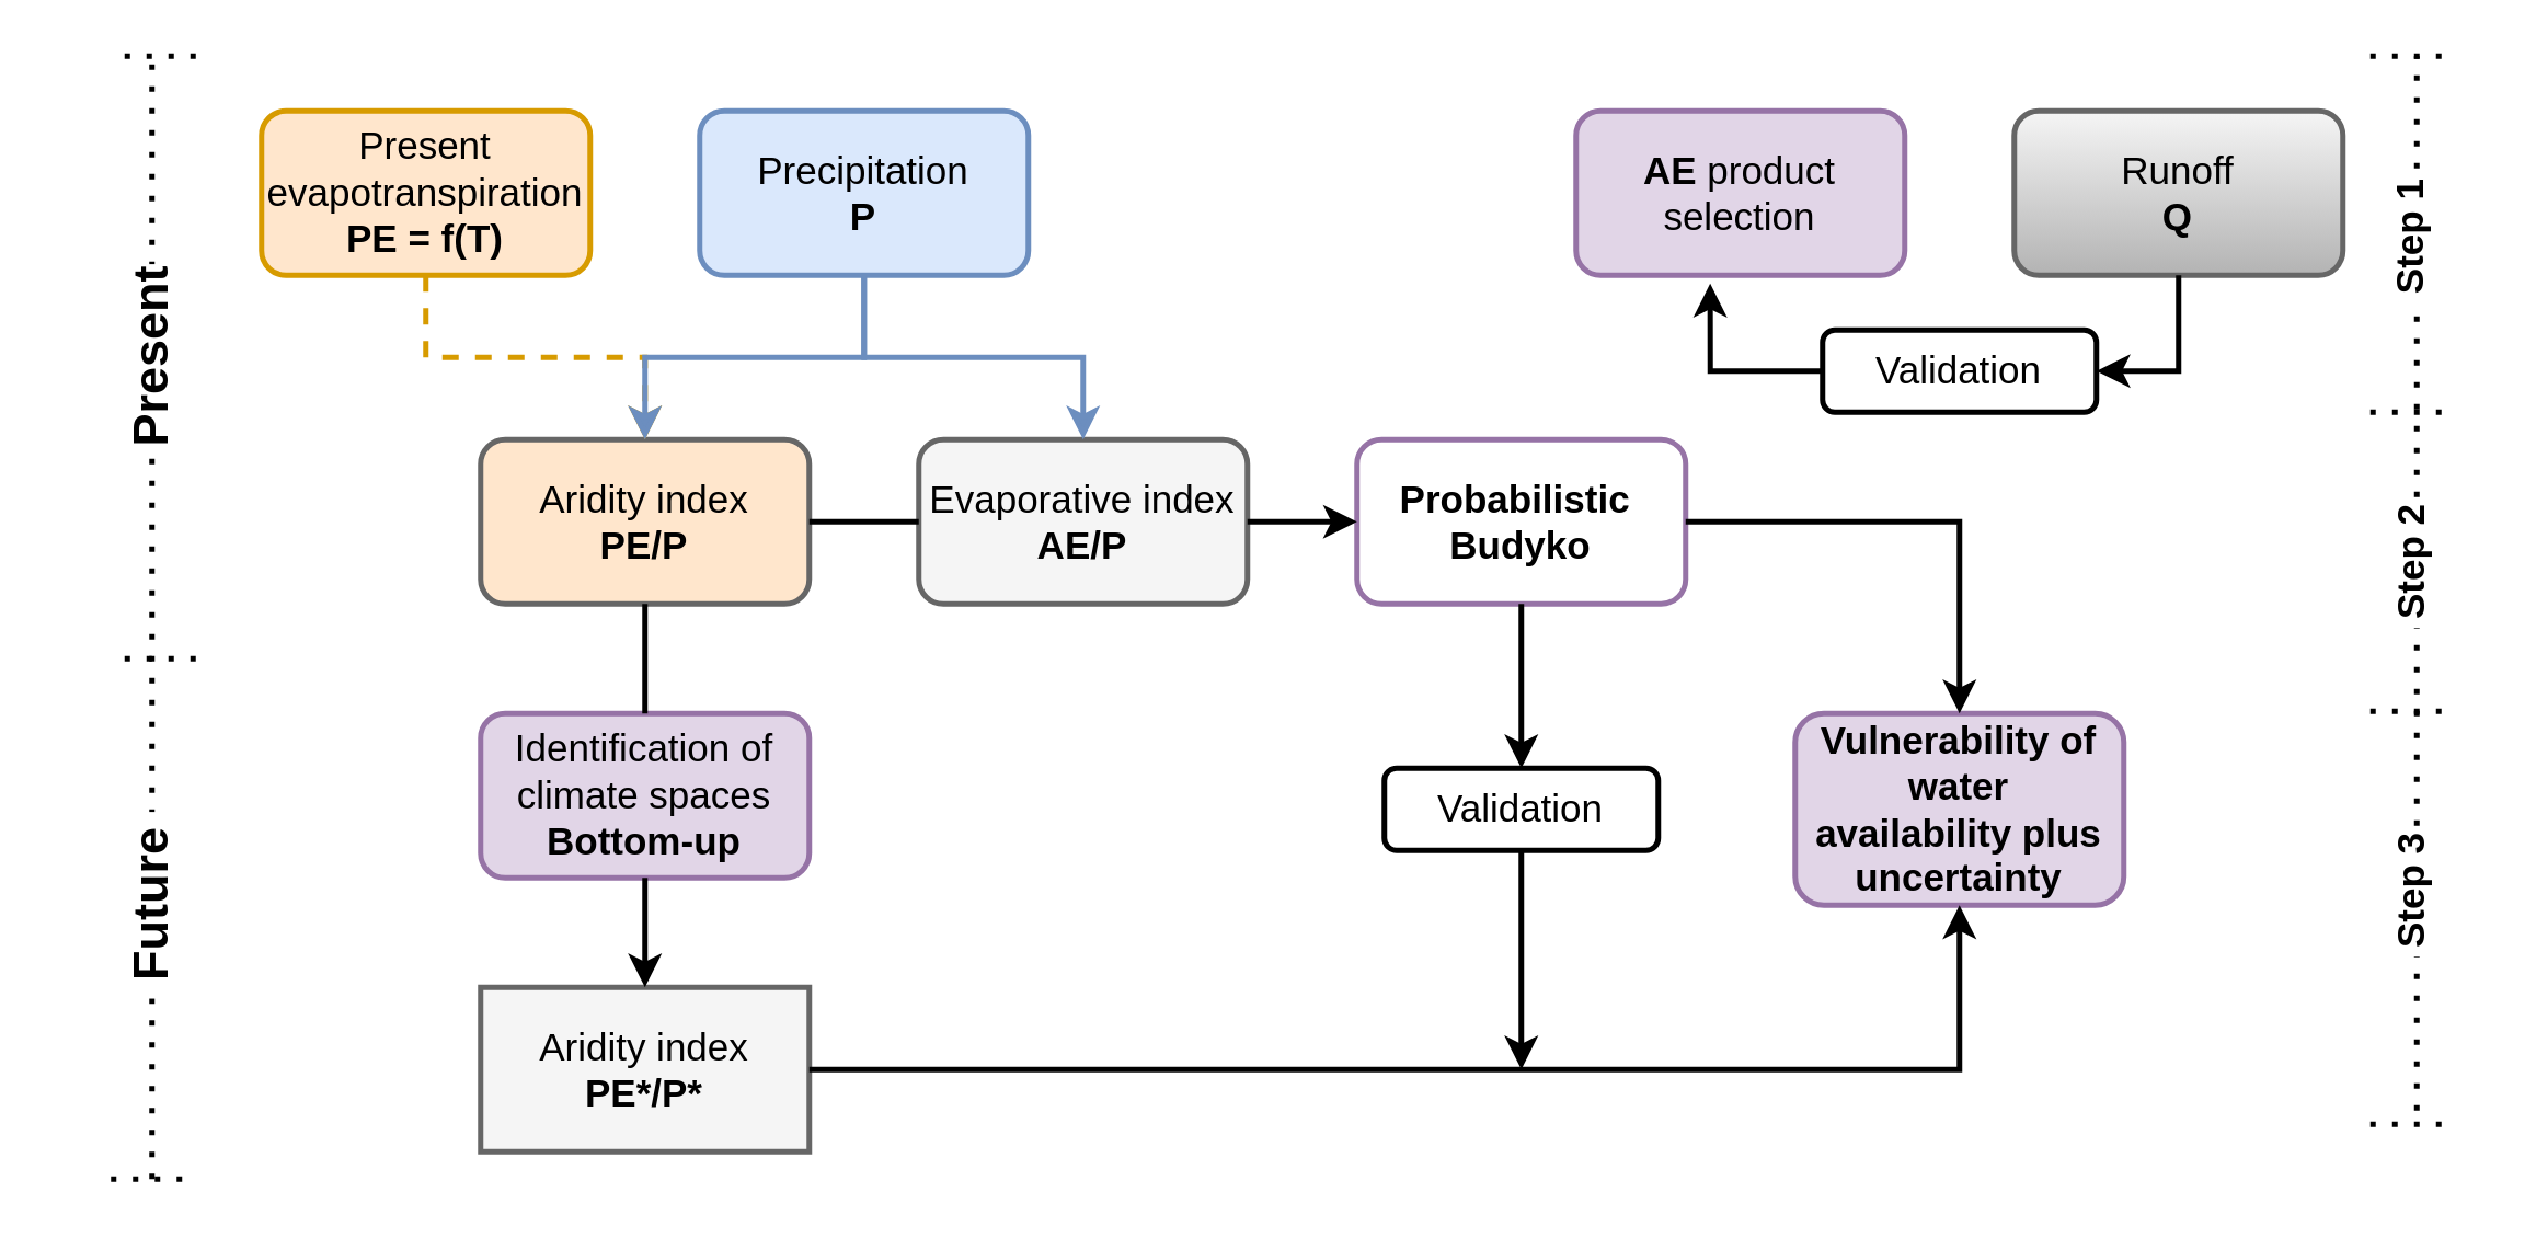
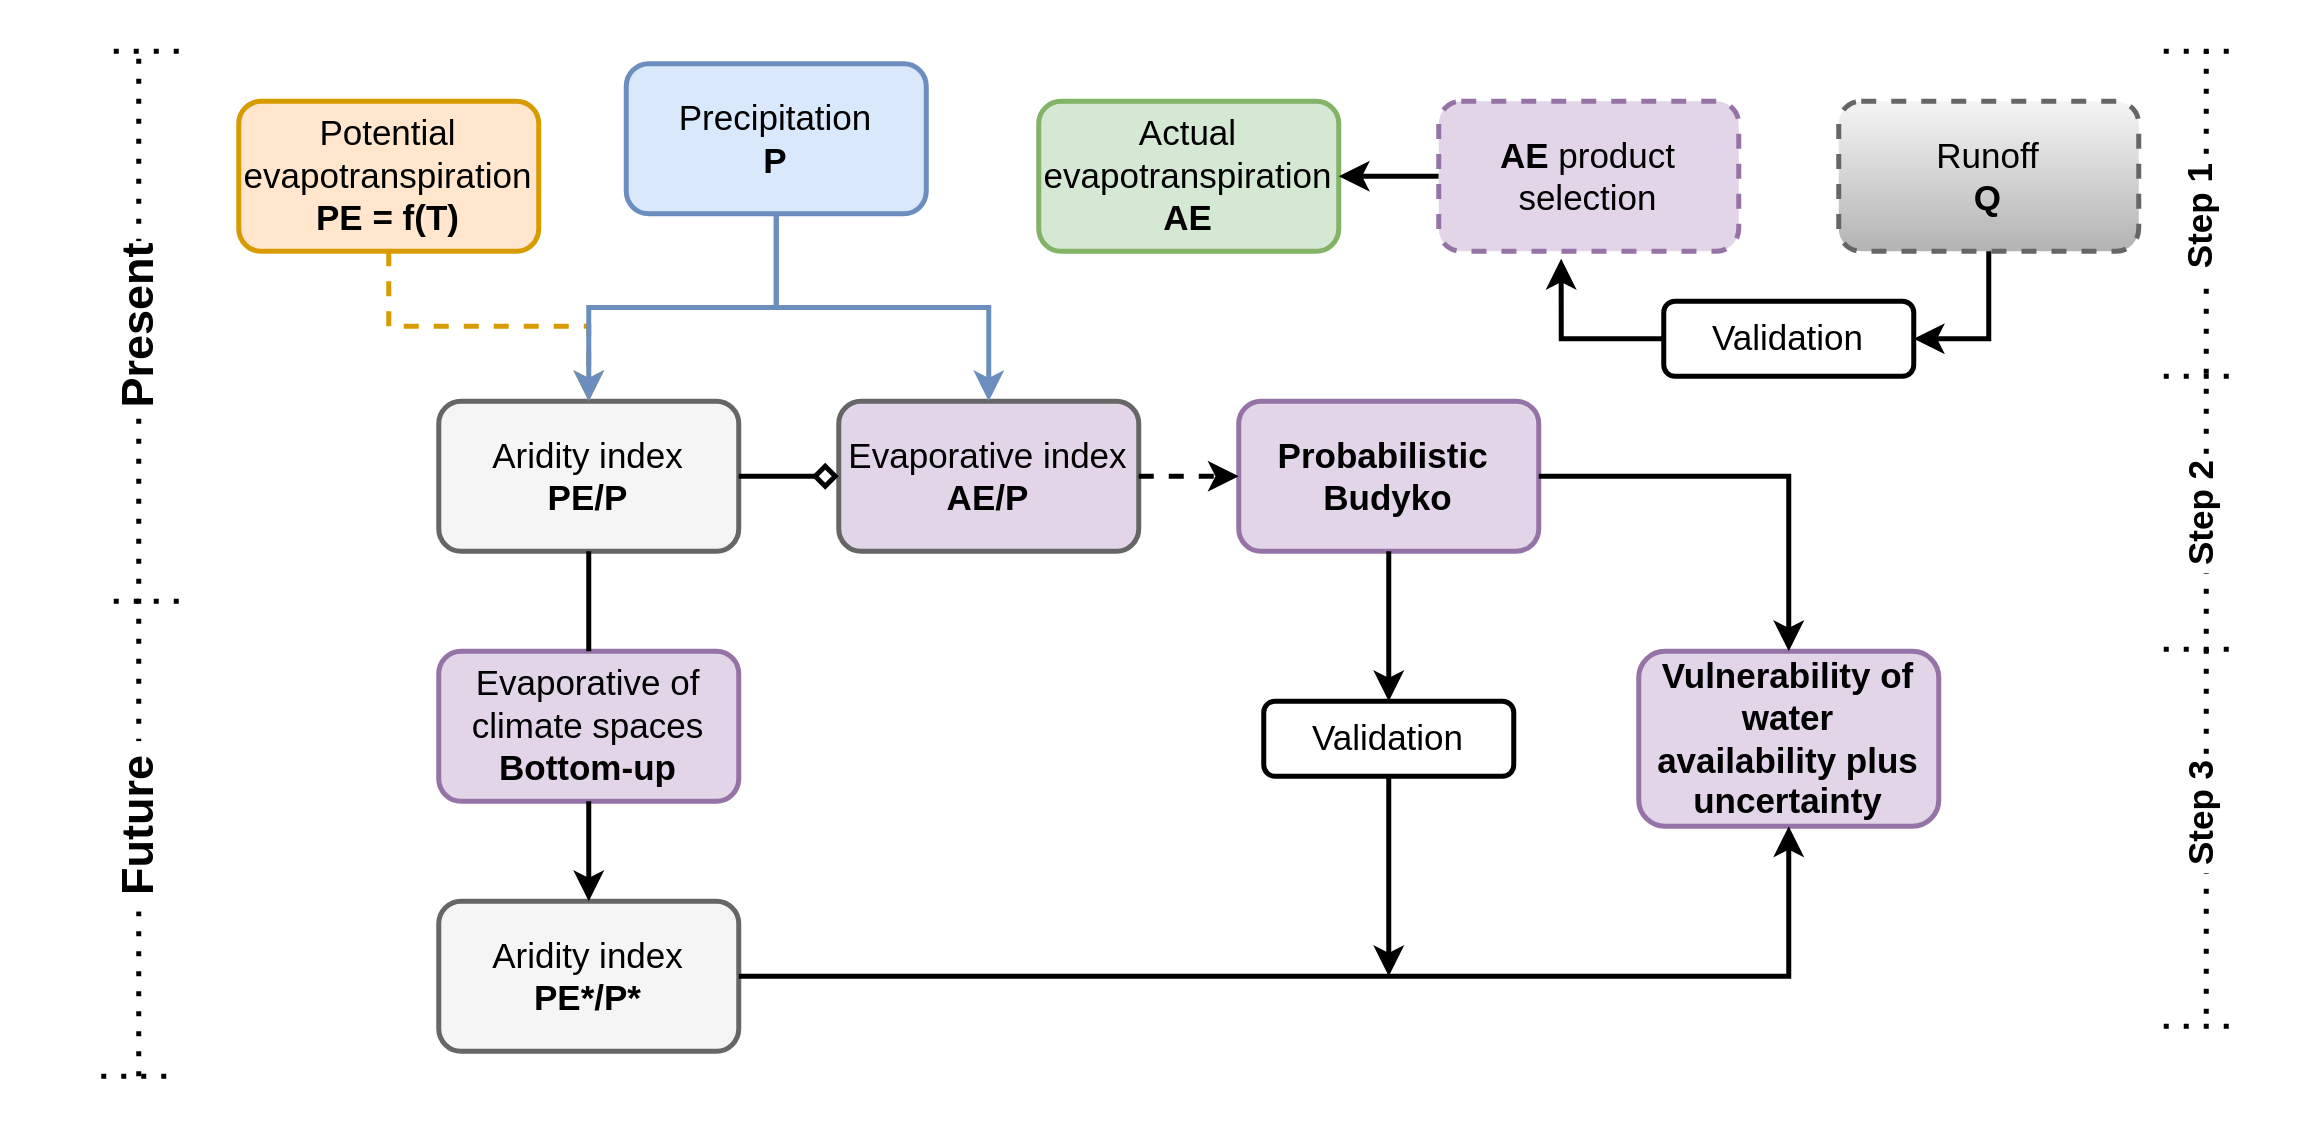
- <mxCell id="3" value="Present evapotranspiration&lt;br style=&quot;font-size: 14px&quot;&gt;&lt;b&gt;PE = f(T)&lt;/b&gt;" style="rounded=1;whiteSpace=wrap;html=1;strokeWidth=2;fillColor=#ffe6cc;strokeColor=#d79b00;fontSize=14;fontFamily=Helvetica;" vertex="1" parent="2"><mxGeometry x="55" y="20" width="120" height="60" as="geometry" /></mxCell>
+ <mxCell id="3" value="Potential evapotranspiration&lt;br style=&quot;font-size: 14px&quot;&gt;&lt;b&gt;PE = f(T)&lt;/b&gt;" style="rounded=1;whiteSpace=wrap;html=1;strokeWidth=2;fillColor=#ffe6cc;strokeColor=#d79b00;fontSize=14;fontFamily=Helvetica;" vertex="1" parent="2"><mxGeometry x="55" y="20" width="120" height="60" as="geometry" /></mxCell>
- <mxCell id="4" value="Precipitation&lt;br style=&quot;font-size: 14px&quot;&gt;&lt;b&gt;P&lt;/b&gt;" style="rounded=1;whiteSpace=wrap;html=1;strokeWidth=2;fillColor=#dae8fc;strokeColor=#6c8ebf;fontSize=14;fontFamily=Helvetica;" vertex="1" parent="2"><mxGeometry x="215" y="20" width="120" height="60" as="geometry" /></mxCell>
+ <mxCell id="4" value="Precipitation&lt;br style=&quot;font-size: 14px&quot;&gt;&lt;b&gt;P&lt;/b&gt;" style="rounded=1;whiteSpace=wrap;html=1;strokeWidth=2;fillColor=#dae8fc;strokeColor=#6c8ebf;fontSize=14;fontFamily=Helvetica;" vertex="1" parent="2"><mxGeometry x="210" y="5" width="120" height="60" as="geometry" /></mxCell>
+ <mxCell id="5" value="Actual evapotranspiration&lt;br style=&quot;font-size: 14px&quot;&gt;&lt;b&gt;AE&lt;/b&gt;" style="rounded=1;whiteSpace=wrap;html=1;strokeWidth=2;fillColor=#d5e8d4;strokeColor=#82b366;fontSize=14;fontFamily=Helvetica;" vertex="1" parent="2"><mxGeometry x="375" y="20" width="120" height="60" as="geometry" /></mxCell>
+ <mxCell id="6" style="edgeStyle=orthogonalEdgeStyle;rounded=0;orthogonalLoop=1;jettySize=auto;html=1;entryX=1;entryY=0.5;entryDx=0;entryDy=0;strokeWidth=2;fontSize=14;fontFamily=Helvetica;" edge="1" parent="2" source="7" target="5"><mxGeometry relative="1" as="geometry" /></mxCell>
- <mxCell id="7" value="&lt;b&gt;AE&lt;/b&gt; product selection" style="rounded=1;whiteSpace=wrap;html=1;strokeWidth=2;fillColor=#e1d5e7;strokeColor=#9673a6;fontSize=14;fontFamily=Helvetica;" vertex="1" parent="2"><mxGeometry x="535" y="20" width="120" height="60" as="geometry" /></mxCell>
+ <mxCell id="7" value="&lt;b&gt;AE&lt;/b&gt; product selection" style="rounded=1;whiteSpace=wrap;html=1;strokeWidth=2;fillColor=#e1d5e7;strokeColor=#9673a6;fontSize=14;fontFamily=Helvetica;dashed=1;" vertex="1" parent="2"><mxGeometry x="535" y="20" width="120" height="60" as="geometry" /></mxCell>
- <mxCell id="8" value="Runoff&lt;br style=&quot;font-size: 14px&quot;&gt;&lt;b&gt;Q&lt;/b&gt;" style="rounded=1;whiteSpace=wrap;html=1;strokeWidth=2;fillColor=#f5f5f5;strokeColor=#666666;gradientColor=#b3b3b3;fontSize=14;fontFamily=Helvetica;" vertex="1" parent="2"><mxGeometry x="695" y="20" width="120" height="60" as="geometry" /></mxCell>
+ <mxCell id="8" value="Runoff&lt;br style=&quot;font-size: 14px&quot;&gt;&lt;b&gt;Q&lt;/b&gt;" style="rounded=1;whiteSpace=wrap;html=1;strokeWidth=2;fillColor=#f5f5f5;strokeColor=#666666;gradientColor=#b3b3b3;fontSize=14;fontFamily=Helvetica;dashed=1;" vertex="1" parent="2"><mxGeometry x="695" y="20" width="120" height="60" as="geometry" /></mxCell>
- <mxCell id="9" value="Aridity index&lt;br style=&quot;font-size: 14px&quot;&gt;&lt;b&gt;PE/P&lt;/b&gt;" style="rounded=1;whiteSpace=wrap;html=1;strokeWidth=2;fillColor=#ffe6cc;strokeColor=#666666;fontSize=14;fontFamily=Helvetica;" vertex="1" parent="2"><mxGeometry x="135" y="140" width="120" height="60" as="geometry" /></mxCell>
+ <mxCell id="9" value="Aridity index&lt;br style=&quot;font-size: 14px&quot;&gt;&lt;b&gt;PE/P&lt;/b&gt;" style="rounded=1;whiteSpace=wrap;html=1;strokeWidth=2;fillColor=#f5f5f5;strokeColor=#666666;fontSize=14;fontFamily=Helvetica;" vertex="1" parent="2"><mxGeometry x="135" y="140" width="120" height="60" as="geometry" /></mxCell>
- <mxCell id="14" style="edgeStyle=orthogonalEdgeStyle;rounded=0;orthogonalLoop=1;jettySize=auto;html=1;entryX=0;entryY=0.5;entryDx=0;entryDy=0;endArrow=none;endFill=0;strokeWidth=2;fontSize=14;fontFamily=Helvetica;" edge="1" parent="2" source="9" target="12"><mxGeometry relative="1" as="geometry" /></mxCell>
+ <mxCell id="14" style="edgeStyle=orthogonalEdgeStyle;rounded=0;orthogonalLoop=1;jettySize=auto;html=1;entryX=0;entryY=0.5;entryDx=0;entryDy=0;endArrow=diamond;endFill=0;strokeWidth=2;fontSize=14;fontFamily=Helvetica;" edge="1" parent="2" source="9" target="12"><mxGeometry relative="1" as="geometry" /></mxCell>
- <mxCell id="12" value="Evaporative index&lt;br style=&quot;font-size: 14px&quot;&gt;&lt;b&gt;AE/P&lt;/b&gt;" style="rounded=1;whiteSpace=wrap;html=1;strokeWidth=2;fillColor=#f5f5f5;strokeColor=#666666;fontSize=14;fontFamily=Helvetica;" vertex="1" parent="2"><mxGeometry x="295" y="140" width="120" height="60" as="geometry" /></mxCell>
+ <mxCell id="12" value="Evaporative index&lt;br style=&quot;font-size: 14px&quot;&gt;&lt;b&gt;AE/P&lt;/b&gt;" style="rounded=1;whiteSpace=wrap;html=1;strokeWidth=2;fillColor=#e1d5e7;strokeColor=#666666;fontSize=14;fontFamily=Helvetica;" vertex="1" parent="2"><mxGeometry x="295" y="140" width="120" height="60" as="geometry" /></mxCell>
- <mxCell id="16" style="edgeStyle=orthogonalEdgeStyle;rounded=0;orthogonalLoop=1;jettySize=auto;html=1;entryX=0;entryY=0.5;entryDx=0;entryDy=0;endArrow=classic;endFill=1;strokeWidth=2;fontSize=14;fontFamily=Helvetica;" edge="1" parent="2" source="12" target="15"><mxGeometry relative="1" as="geometry" /></mxCell>
+ <mxCell id="16" style="edgeStyle=orthogonalEdgeStyle;rounded=0;orthogonalLoop=1;jettySize=auto;html=1;entryX=0;entryY=0.5;entryDx=0;entryDy=0;endArrow=classic;endFill=1;strokeWidth=2;fontSize=14;fontFamily=Helvetica;dashed=1;" edge="1" parent="2" source="12" target="15"><mxGeometry relative="1" as="geometry" /></mxCell>
- <mxCell id="15" value="Probabilistic&amp;nbsp;&lt;br style=&quot;font-size: 14px;&quot;&gt;Budyko" style="rounded=1;whiteSpace=wrap;html=1;strokeWidth=2;fillColor=#ffffff;strokeColor=#9673a6;fontSize=14;fontFamily=Helvetica;fontStyle=1;" vertex="1" parent="2"><mxGeometry x="455" y="140" width="120" height="60" as="geometry" /></mxCell>
+ <mxCell id="15" value="Probabilistic&amp;nbsp;&lt;br style=&quot;font-size: 14px;&quot;&gt;Budyko" style="rounded=1;whiteSpace=wrap;html=1;strokeWidth=2;fillColor=#e1d5e7;strokeColor=#9673a6;fontSize=14;fontFamily=Helvetica;fontStyle=1;" vertex="1" parent="2"><mxGeometry x="455" y="140" width="120" height="60" as="geometry" /></mxCell>
- <mxCell id="17" value="Identification of climate spaces&lt;br style=&quot;font-size: 14px&quot;&gt;&lt;b&gt;Bottom-up&lt;/b&gt;" style="rounded=1;whiteSpace=wrap;html=1;strokeWidth=2;fillColor=#e1d5e7;strokeColor=#9673a6;fontSize=14;fontFamily=Helvetica;" vertex="1" parent="2"><mxGeometry x="135" y="240" width="120" height="60" as="geometry" /></mxCell>
+ <mxCell id="17" value="Evaporative of climate spaces&lt;br style=&quot;font-size: 14px&quot;&gt;&lt;b&gt;Bottom-up&lt;/b&gt;" style="rounded=1;whiteSpace=wrap;html=1;strokeWidth=2;fillColor=#e1d5e7;strokeColor=#9673a6;fontSize=14;fontFamily=Helvetica;" vertex="1" parent="2"><mxGeometry x="135" y="240" width="120" height="60" as="geometry" /></mxCell>
- <mxCell id="19" value="&lt;span style=&quot;font-size: 14px&quot;&gt;Aridity index&lt;/span&gt;&lt;br style=&quot;font-size: 14px&quot;&gt;&lt;span style=&quot;font-size: 14px&quot;&gt;&lt;b&gt;PE*/P*&lt;/b&gt;&lt;/span&gt;" style="whiteSpace=wrap;html=1;strokeWidth=2;fillColor=#f5f5f5;strokeColor=#666666;fontSize=14;fontFamily=Helvetica;rounded=0;" vertex="1" parent="2"><mxGeometry x="135" y="340" width="120" height="60" as="geometry" /></mxCell>
+ <mxCell id="19" value="&lt;span style=&quot;font-size: 14px&quot;&gt;Aridity index&lt;/span&gt;&lt;br style=&quot;font-size: 14px&quot;&gt;&lt;span style=&quot;font-size: 14px&quot;&gt;&lt;b&gt;PE*/P*&lt;/b&gt;&lt;/span&gt;" style="rounded=1;whiteSpace=wrap;html=1;strokeWidth=2;fillColor=#f5f5f5;strokeColor=#666666;fontSize=14;fontFamily=Helvetica;" vertex="1" parent="2"><mxGeometry x="135" y="340" width="120" height="60" as="geometry" /></mxCell>
